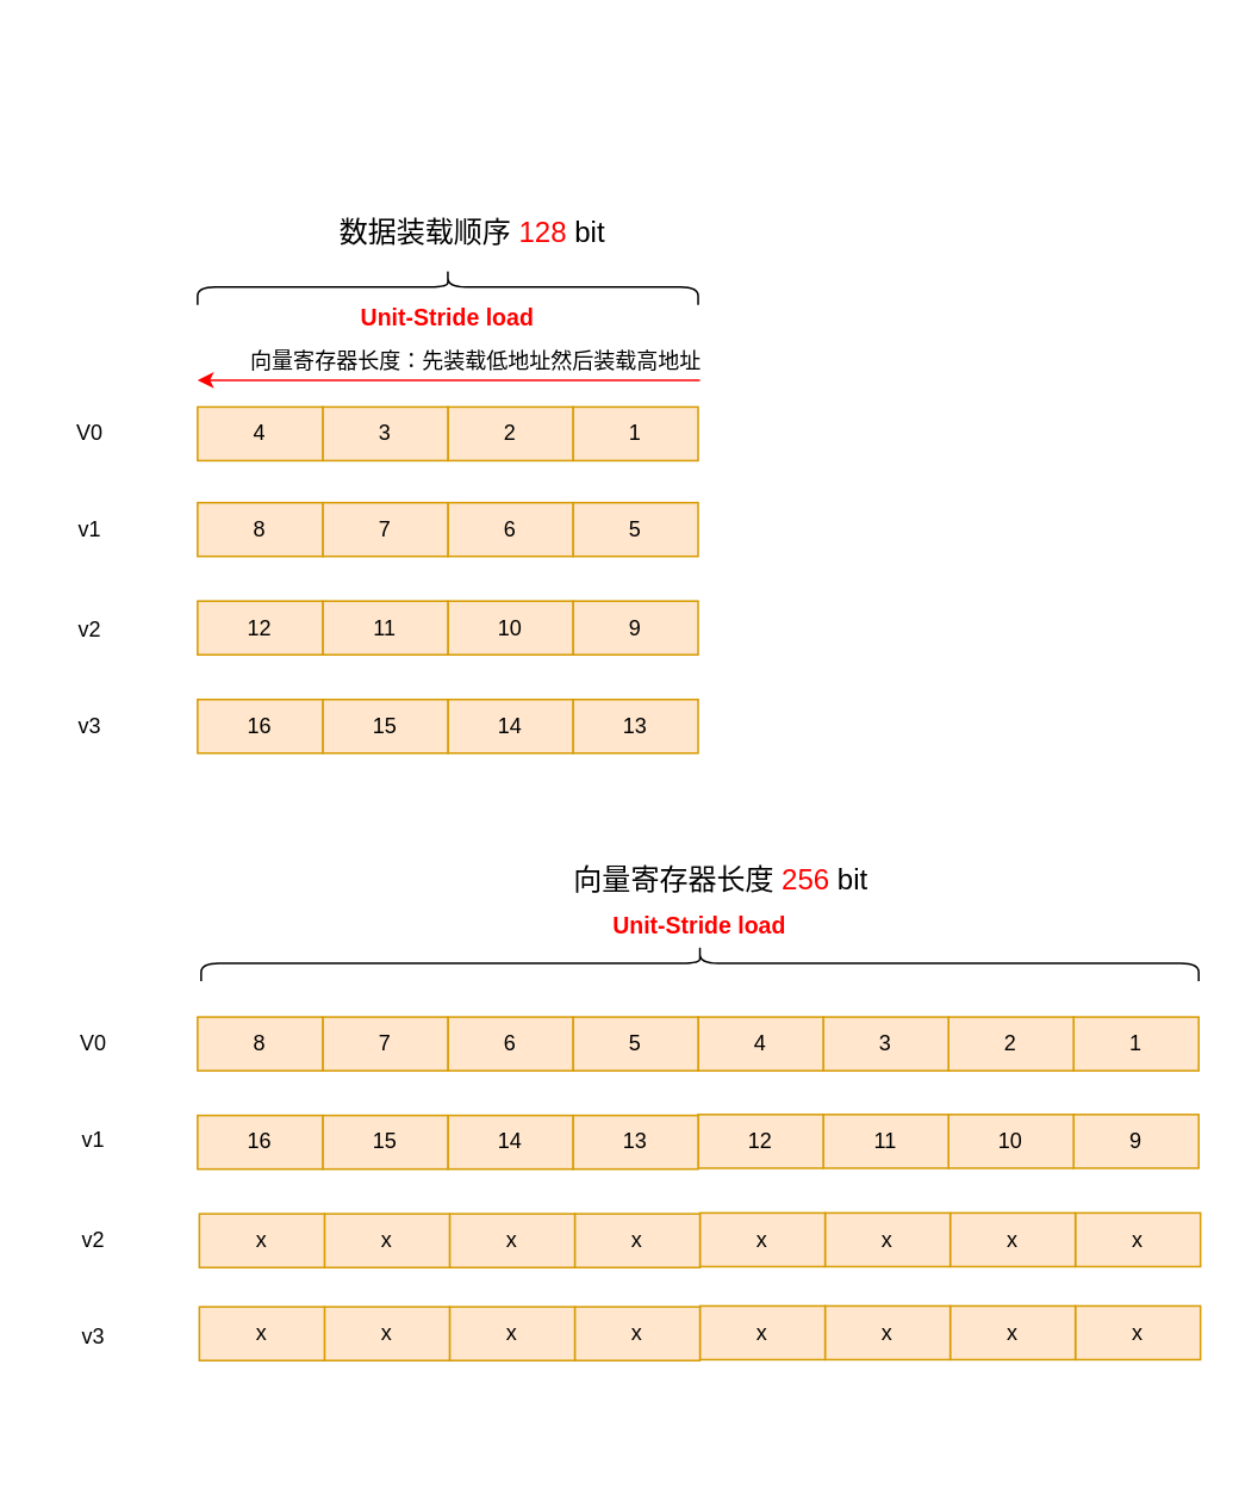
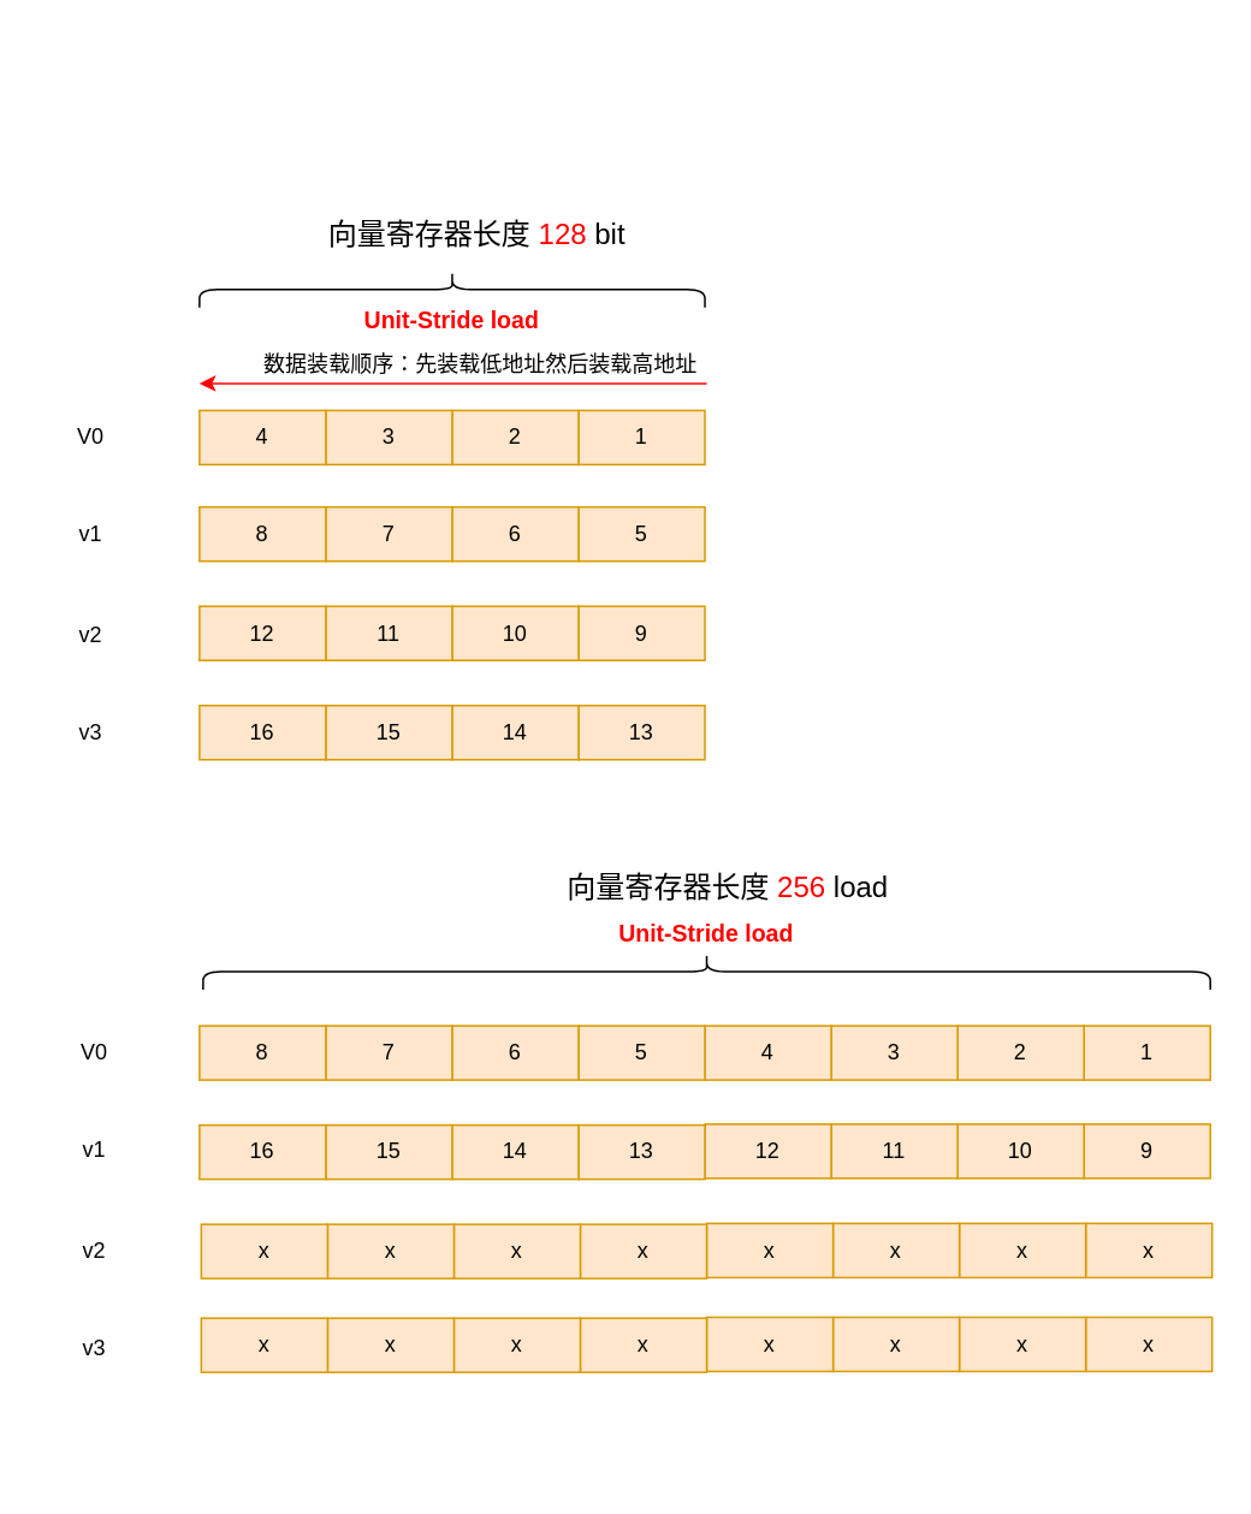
- <mxCell id="4" value="&lt;font style=&quot;font-size: 16px;&quot;&gt;数据装载顺序 &lt;font color=&quot;#ff0000&quot;&gt;128&amp;nbsp;&lt;/font&gt;bit&lt;/font&gt;" style="text;strokeColor=none;align=center;fillColor=none;html=1;verticalAlign=middle;whiteSpace=wrap;rounded=0;" parent="1" vertex="1"><mxGeometry x="145.25" y="114" width="237.5" height="30" as="geometry" /></mxCell>
+ <mxCell id="4" value="&lt;font style=&quot;font-size: 16px;&quot;&gt;向量寄存器长度 &lt;font color=&quot;#ff0000&quot;&gt;128&amp;nbsp;&lt;/font&gt;bit&lt;/font&gt;" style="text;strokeColor=none;align=center;fillColor=none;html=1;verticalAlign=middle;whiteSpace=wrap;rounded=0;" parent="1" vertex="1"><mxGeometry x="145.25" y="114" width="237.5" height="30" as="geometry" /></mxCell>
- <mxCell id="63" value="向量寄存器长度：先装载低地址然后装载高地址" style="text;strokeColor=none;align=center;fillColor=none;html=1;verticalAlign=middle;whiteSpace=wrap;rounded=0;" parent="1" vertex="1"><mxGeometry x="131" y="187" width="270" height="30" as="geometry" /></mxCell>
+ <mxCell id="63" value="数据装载顺序：先装载低地址然后装载高地址" style="text;strokeColor=none;align=center;fillColor=none;html=1;verticalAlign=middle;whiteSpace=wrap;rounded=0;" parent="1" vertex="1"><mxGeometry x="131" y="187" width="270" height="30" as="geometry" /></mxCell>
- <mxCell id="41" value="&lt;font style=&quot;font-size: 16px;&quot;&gt;向量寄存器长度 &lt;font color=&quot;#ff0000&quot;&gt;256&amp;nbsp;&lt;/font&gt;bit&lt;/font&gt;" style="text;strokeColor=none;align=center;fillColor=none;html=1;verticalAlign=middle;whiteSpace=wrap;rounded=0;" parent="1" vertex="1"><mxGeometry x="284" y="476" width="237.5" height="30" as="geometry" /></mxCell>
+ <mxCell id="41" value="&lt;font style=&quot;font-size: 16px;&quot;&gt;向量寄存器长度 &lt;font color=&quot;#ff0000&quot;&gt;256&amp;nbsp;&lt;/font&gt;load&lt;/font&gt;" style="text;strokeColor=none;align=center;fillColor=none;html=1;verticalAlign=middle;whiteSpace=wrap;rounded=0;" parent="1" vertex="1"><mxGeometry x="284" y="476" width="237.5" height="30" as="geometry" /></mxCell>
